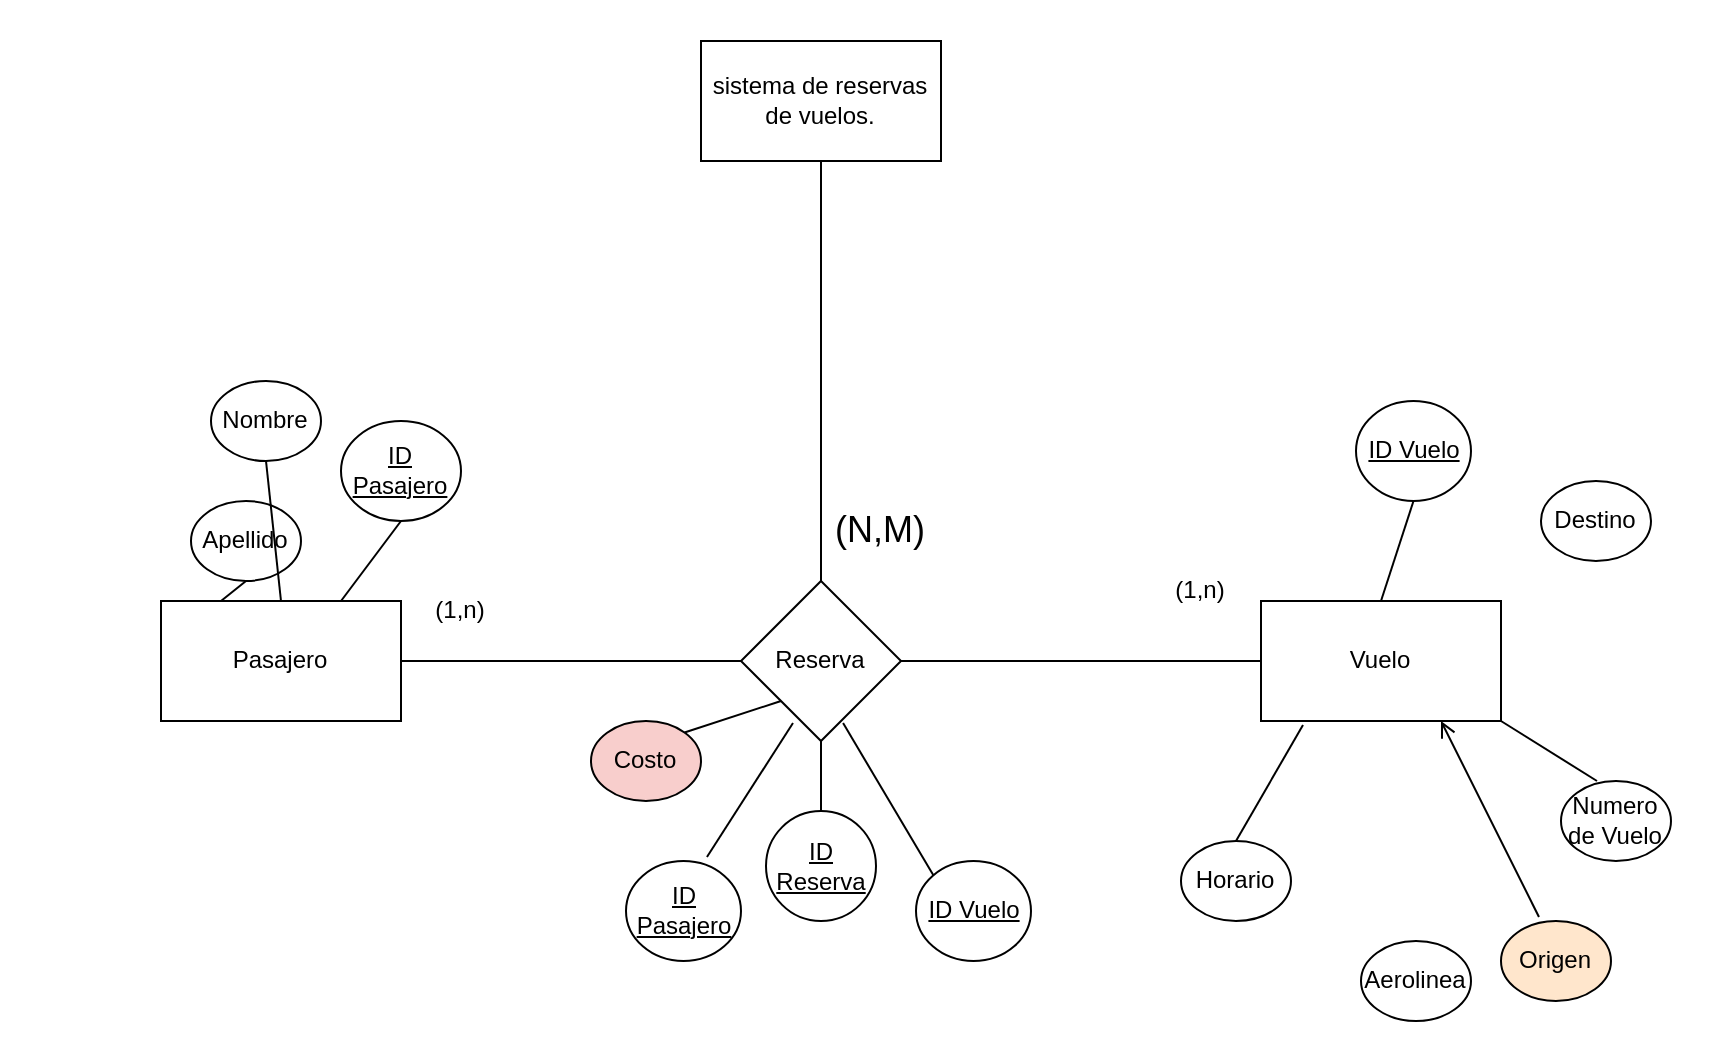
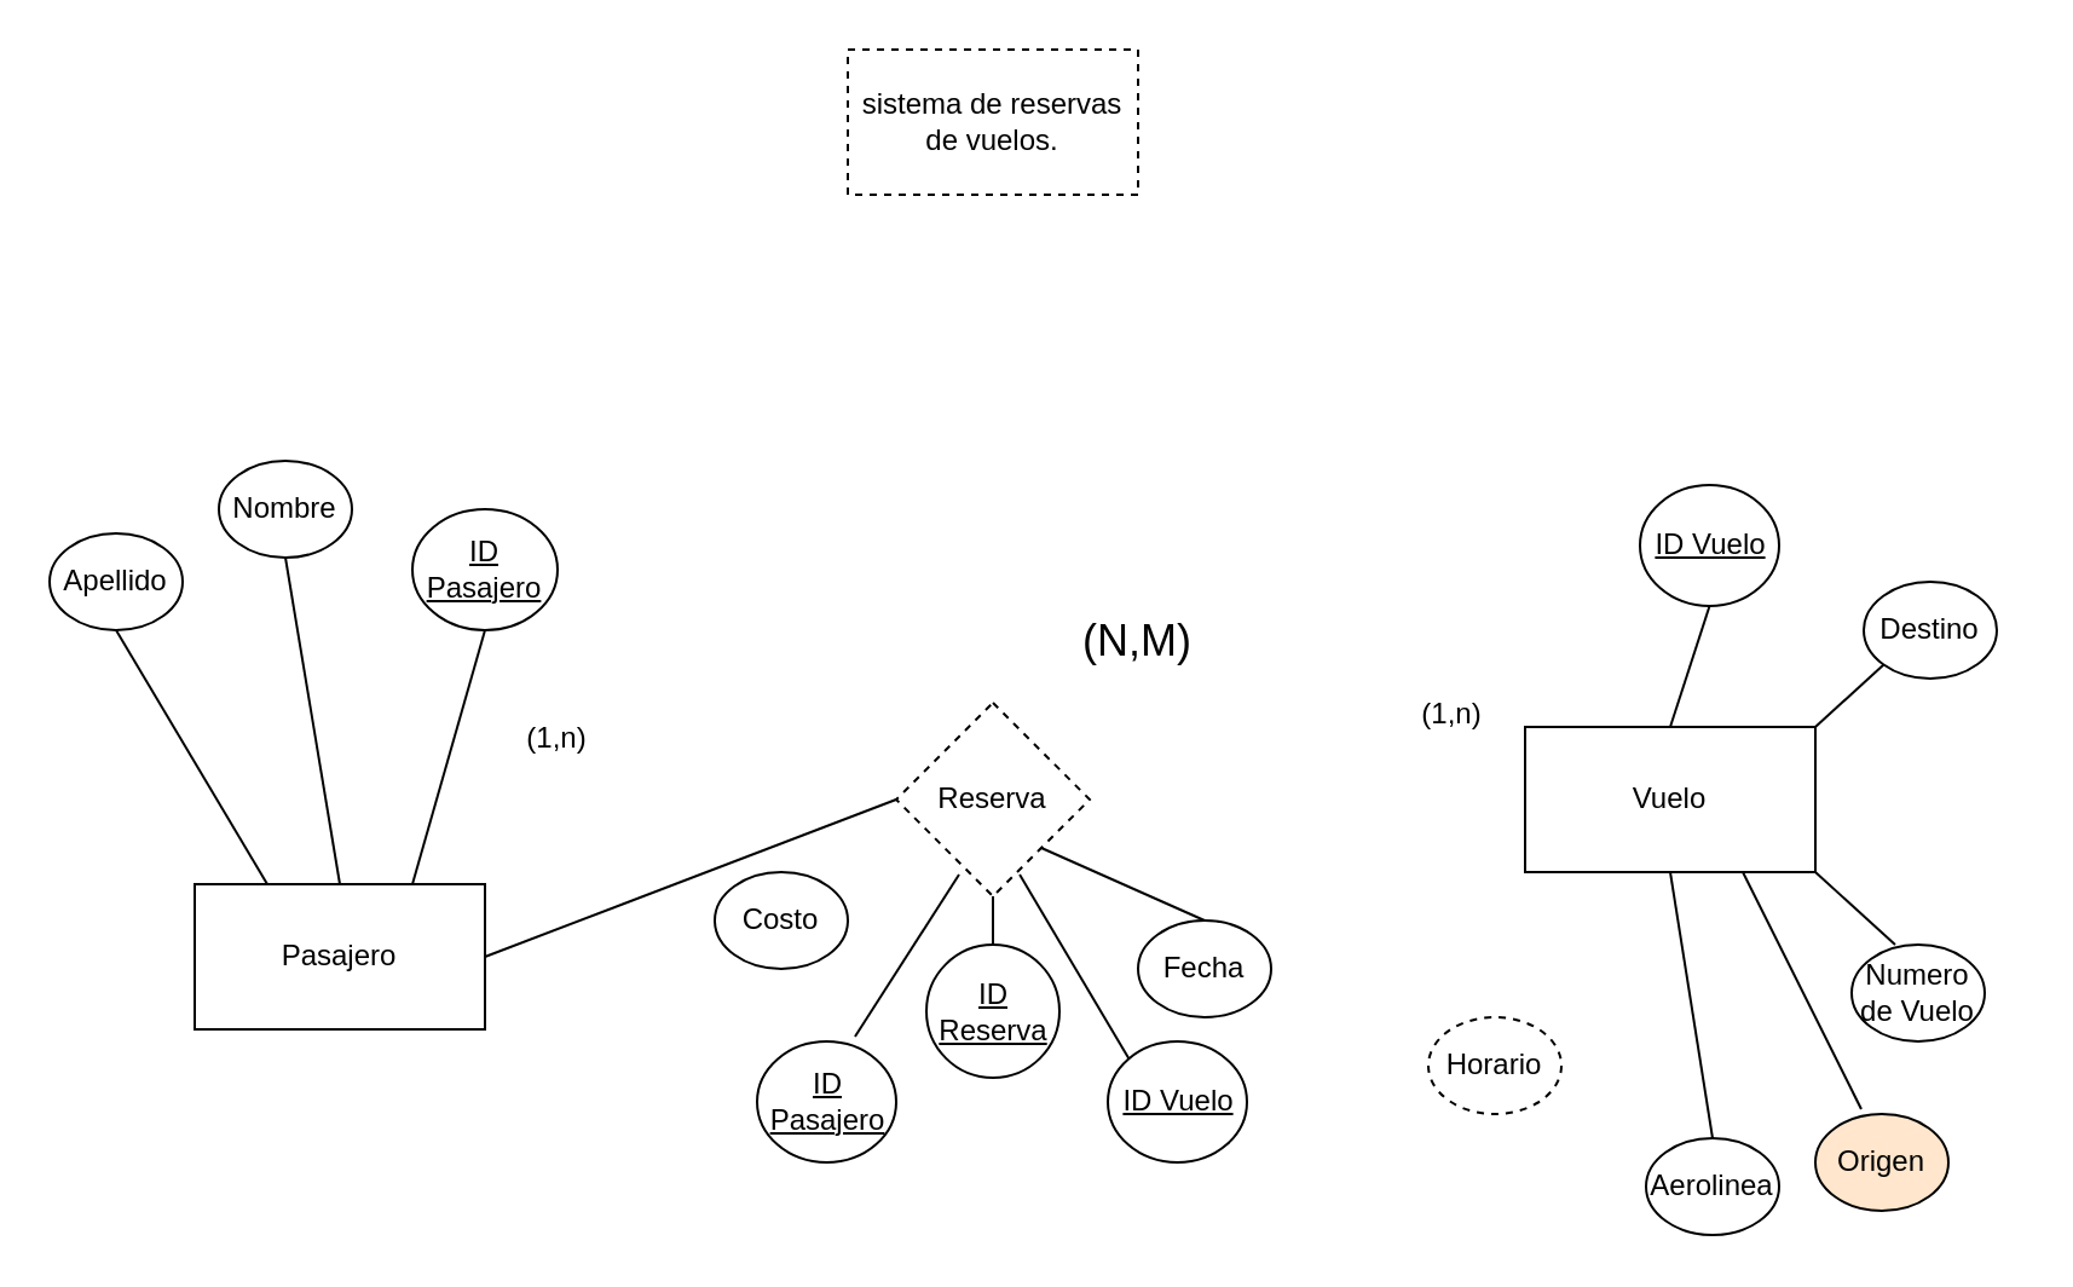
- <mxCell id="4" value="sistema de reservas de vuelos." style="rounded=0;whiteSpace=wrap;html=1;" vertex="1" parent="1"><mxGeometry x="350" y="20" width="120" height="60" as="geometry" /></mxCell>
+ <mxCell id="4" value="sistema de reservas de vuelos." style="rounded=0;whiteSpace=wrap;html=1;dashed=1;" vertex="1" parent="1"><mxGeometry x="350" y="20" width="120" height="60" as="geometry" /></mxCell>
- <mxCell id="20" value="" style="endArrow=none;html=1;rounded=0;exitX=0.5;exitY=0;exitDx=0;exitDy=0;entryX=0.5;entryY=1;entryDx=0;entryDy=0;" edge="1" parent="1" source="7" target="4"><mxGeometry width="50" height="50" relative="1" as="geometry"><mxPoint x="410" y="270" as="sourcePoint" /><mxPoint x="410" y="120" as="targetPoint" /></mxGeometry></mxCell>
- <mxCell id="8" value="Nombre" style="ellipse;whiteSpace=wrap;html=1;" vertex="1" parent="1"><mxGeometry x="105" y="190" width="55" height="40" as="geometry" /></mxCell>
+ <mxCell id="8" value="Nombre" style="ellipse;whiteSpace=wrap;html=1;" vertex="1" parent="1"><mxGeometry x="90" y="190" width="55" height="40" as="geometry" /></mxCell>
- <mxCell id="39" value="&lt;font style=&quot;font-size: 18px;&quot;&gt;(N,M)&lt;/font&gt;" style="text;html=1;strokeColor=none;fillColor=none;align=center;verticalAlign=middle;whiteSpace=wrap;rounded=0;" vertex="1" parent="1"><mxGeometry x="410" y="250" width="60" height="30" as="geometry" /></mxCell>
+ <mxCell id="39" value="&lt;font style=&quot;font-size: 18px;&quot;&gt;(N,M)&lt;/font&gt;" style="text;html=1;strokeColor=none;fillColor=none;align=center;verticalAlign=middle;whiteSpace=wrap;rounded=0;" vertex="1" parent="1"><mxGeometry x="440" y="250" width="60" height="30" as="geometry" /></mxCell>
- <mxCell id="9" value="Apellido" style="ellipse;whiteSpace=wrap;html=1;" vertex="1" parent="1"><mxGeometry x="95" y="250" width="55" height="40" as="geometry" /></mxCell>
+ <mxCell id="9" value="Apellido" style="ellipse;whiteSpace=wrap;html=1;" vertex="1" parent="1"><mxGeometry x="20" y="220" width="55" height="40" as="geometry" /></mxCell>
+ <mxCell id="19" value="" style="endArrow=none;html=1;rounded=0;entryX=0;entryY=1;entryDx=0;entryDy=0;exitX=1;exitY=0;exitDx=0;exitDy=0;" edge="1" parent="1" source="3" target="24"><mxGeometry width="50" height="50" relative="1" as="geometry"><mxPoint x="160" y="470" as="sourcePoint" /><mxPoint x="210" y="420" as="targetPoint" /></mxGeometry></mxCell>
- <mxCell id="2" value="Pasajero" style="rounded=0;whiteSpace=wrap;html=1;" vertex="1" parent="1"><mxGeometry x="80" y="300" width="120" height="60" as="geometry" /></mxCell>
+ <mxCell id="2" value="Pasajero" style="rounded=0;whiteSpace=wrap;html=1;" vertex="1" parent="1"><mxGeometry x="80" y="365" width="120" height="60" as="geometry" /></mxCell>
- <mxCell id="7" value="Reserva" style="rhombus;whiteSpace=wrap;html=1;" vertex="1" parent="1"><mxGeometry x="370" y="290" width="80" height="80" as="geometry" /></mxCell>
+ <mxCell id="7" value="Reserva" style="rhombus;whiteSpace=wrap;html=1;dashed=1;" vertex="1" parent="1"><mxGeometry x="370" y="290" width="80" height="80" as="geometry" /></mxCell>
- <mxCell id="5" value="" style="endArrow=none;html=1;rounded=0;entryX=0;entryY=0.5;entryDx=0;entryDy=0;exitX=1;exitY=0.5;exitDx=0;exitDy=0;" edge="1" parent="1" source="7" target="3"><mxGeometry width="50" height="50" relative="1" as="geometry"><mxPoint x="520" y="380" as="sourcePoint" /><mxPoint x="570" y="330" as="targetPoint" /></mxGeometry></mxCell>
- <mxCell id="29" value="" style="endArrow=none;html=1;rounded=0;entryX=1;entryY=0;entryDx=0;entryDy=0;exitX=0;exitY=1;exitDx=0;exitDy=0;" edge="1" parent="1" source="7" target="28"><mxGeometry width="50" height="50" relative="1" as="geometry"><mxPoint x="420" y="310" as="sourcePoint" /><mxPoint x="470" y="260" as="targetPoint" /></mxGeometry></mxCell>
- <mxCell id="17" value="" style="endArrow=open;html=1;rounded=0;entryX=0.75;entryY=1;entryDx=0;entryDy=0;exitX=0.345;exitY=-0.05;exitDx=0;exitDy=0;exitPerimeter=0;" edge="1" parent="1" source="13" target="3"><mxGeometry width="50" height="50" relative="1" as="geometry"><mxPoint x="420" y="310" as="sourcePoint" /><mxPoint x="470" y="260" as="targetPoint" /></mxGeometry></mxCell>
+ <mxCell id="17" value="" style="endArrow=none;html=1;rounded=0;entryX=0.75;entryY=1;entryDx=0;entryDy=0;exitX=0.345;exitY=-0.05;exitDx=0;exitDy=0;exitPerimeter=0;" edge="1" parent="1" source="13" target="3"><mxGeometry width="50" height="50" relative="1" as="geometry"><mxPoint x="420" y="310" as="sourcePoint" /><mxPoint x="470" y="260" as="targetPoint" /></mxGeometry></mxCell>
+ <mxCell id="30" value="" style="endArrow=none;html=1;rounded=0;entryX=0.5;entryY=0;entryDx=0;entryDy=0;exitX=1;exitY=1;exitDx=0;exitDy=0;" edge="1" parent="1" source="7" target="27"><mxGeometry width="50" height="50" relative="1" as="geometry"><mxPoint x="420" y="310" as="sourcePoint" /><mxPoint x="470" y="260" as="targetPoint" /></mxGeometry></mxCell>
- <mxCell id="28" value="Costo" style="ellipse;whiteSpace=wrap;html=1;fillColor=#f8cecc;" vertex="1" parent="1"><mxGeometry x="295" y="360" width="55" height="40" as="geometry" /></mxCell>
+ <mxCell id="28" value="Costo" style="ellipse;whiteSpace=wrap;html=1;" vertex="1" parent="1"><mxGeometry x="295" y="360" width="55" height="40" as="geometry" /></mxCell>
- <mxCell id="15" value="" style="endArrow=none;html=1;rounded=0;entryX=0.175;entryY=1.033;entryDx=0;entryDy=0;entryPerimeter=0;exitX=0.5;exitY=0;exitDx=0;exitDy=0;" edge="1" parent="1" source="14" target="3"><mxGeometry width="50" height="50" relative="1" as="geometry"><mxPoint x="420" y="310" as="sourcePoint" /><mxPoint x="470" y="260" as="targetPoint" /></mxGeometry></mxCell>
+ <mxCell id="27" value="Fecha" style="ellipse;whiteSpace=wrap;html=1;" vertex="1" parent="1"><mxGeometry x="470" y="380" width="55" height="40" as="geometry" /></mxCell>
- <mxCell id="11" value="Numero de Vuelo" style="ellipse;whiteSpace=wrap;html=1;" vertex="1" parent="1"><mxGeometry x="780" y="390" width="55" height="40" as="geometry" /></mxCell>
+ <mxCell id="11" value="Numero de Vuelo" style="ellipse;whiteSpace=wrap;html=1;" vertex="1" parent="1"><mxGeometry x="765" y="390" width="55" height="40" as="geometry" /></mxCell>
+ <mxCell id="16" value="" style="endArrow=none;html=1;rounded=0;entryX=0.5;entryY=1;entryDx=0;entryDy=0;exitX=0.5;exitY=0;exitDx=0;exitDy=0;" edge="1" parent="1" source="12" target="3"><mxGeometry width="50" height="50" relative="1" as="geometry"><mxPoint x="420" y="310" as="sourcePoint" /><mxPoint x="470" y="260" as="targetPoint" /></mxGeometry></mxCell>
- <mxCell id="25" value="&lt;u&gt;ID Reserva&lt;/u&gt;" style="ellipse;whiteSpace=wrap;html=1;" vertex="1" parent="1"><mxGeometry x="382.5" y="405" width="55" height="55" as="geometry" /></mxCell>
+ <mxCell id="25" value="&lt;u&gt;ID Reserva&lt;/u&gt;" style="ellipse;whiteSpace=wrap;html=1;" vertex="1" parent="1"><mxGeometry x="382.5" y="390" width="55" height="55" as="geometry" /></mxCell>
- <mxCell id="14" value="Horario" style="ellipse;whiteSpace=wrap;html=1;" vertex="1" parent="1"><mxGeometry x="590" y="420" width="55" height="40" as="geometry" /></mxCell>
+ <mxCell id="14" value="Horario" style="ellipse;whiteSpace=wrap;html=1;dashed=1;" vertex="1" parent="1"><mxGeometry x="590" y="420" width="55" height="40" as="geometry" /></mxCell>
